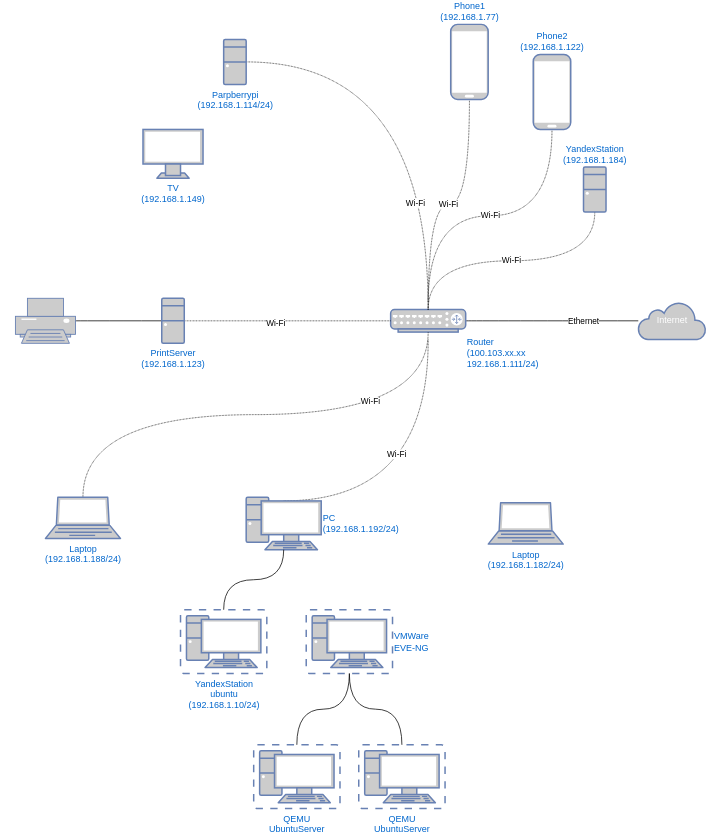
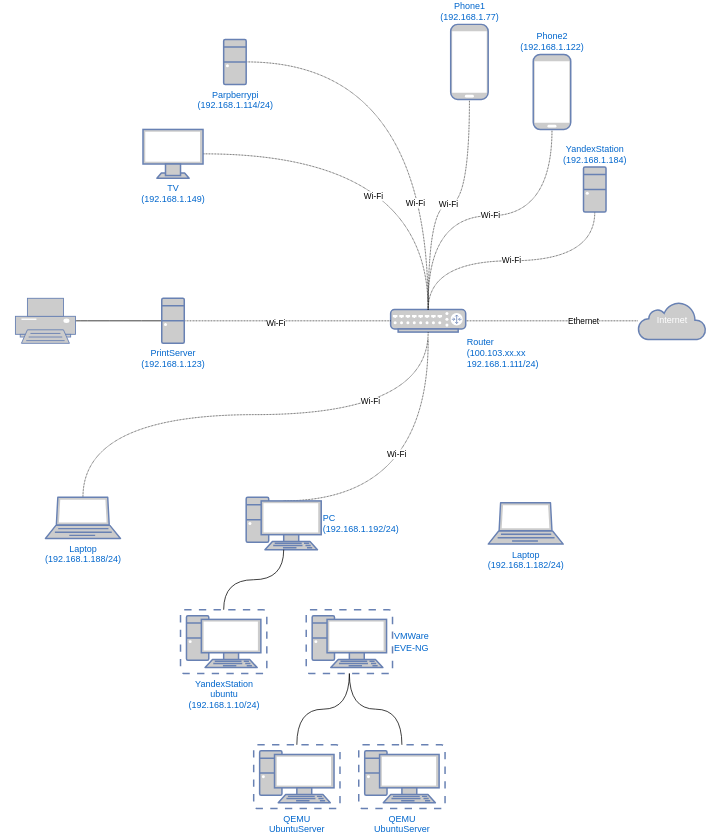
+ <mxCell id="25" style="edgeStyle=orthogonalEdgeStyle;curved=1;rounded=0;orthogonalLoop=1;jettySize=auto;html=1;exitX=1;exitY=0.5;exitDx=0;exitDy=0;exitPerimeter=0;endArrow=none;endFill=0;elbow=vertical;dashed=1;dashPattern=1 1;" edge="1" parent="1" source="27" target="18"><mxGeometry relative="1" as="geometry" /></mxCell>
+ <mxCell id="26" value="Wi-Fi" style="edgeLabel;html=1;align=center;verticalAlign=middle;resizable=0;points=[];" vertex="1" connectable="0" parent="25"><mxGeometry x="-0.11" y="-56" relative="1" as="geometry"><mxPoint as="offset" /></mxGeometry></mxCell>
- <mxCell id="16" style="edgeStyle=orthogonalEdgeStyle;curved=1;rounded=0;orthogonalLoop=1;jettySize=auto;html=1;exitX=1;exitY=0.5;exitDx=0;exitDy=0;exitPerimeter=0;dashed=0;dashPattern=1 1;endArrow=none;endFill=0;elbow=vertical;" edge="1" parent="1" source="18" target="7"><mxGeometry relative="1" as="geometry" /></mxCell>
+ <mxCell id="16" style="edgeStyle=orthogonalEdgeStyle;curved=1;rounded=0;orthogonalLoop=1;jettySize=auto;html=1;exitX=1;exitY=0.5;exitDx=0;exitDy=0;exitPerimeter=0;dashed=1;dashPattern=1 1;endArrow=none;endFill=0;elbow=vertical;" edge="1" parent="1" source="18" target="7"><mxGeometry relative="1" as="geometry" /></mxCell>
